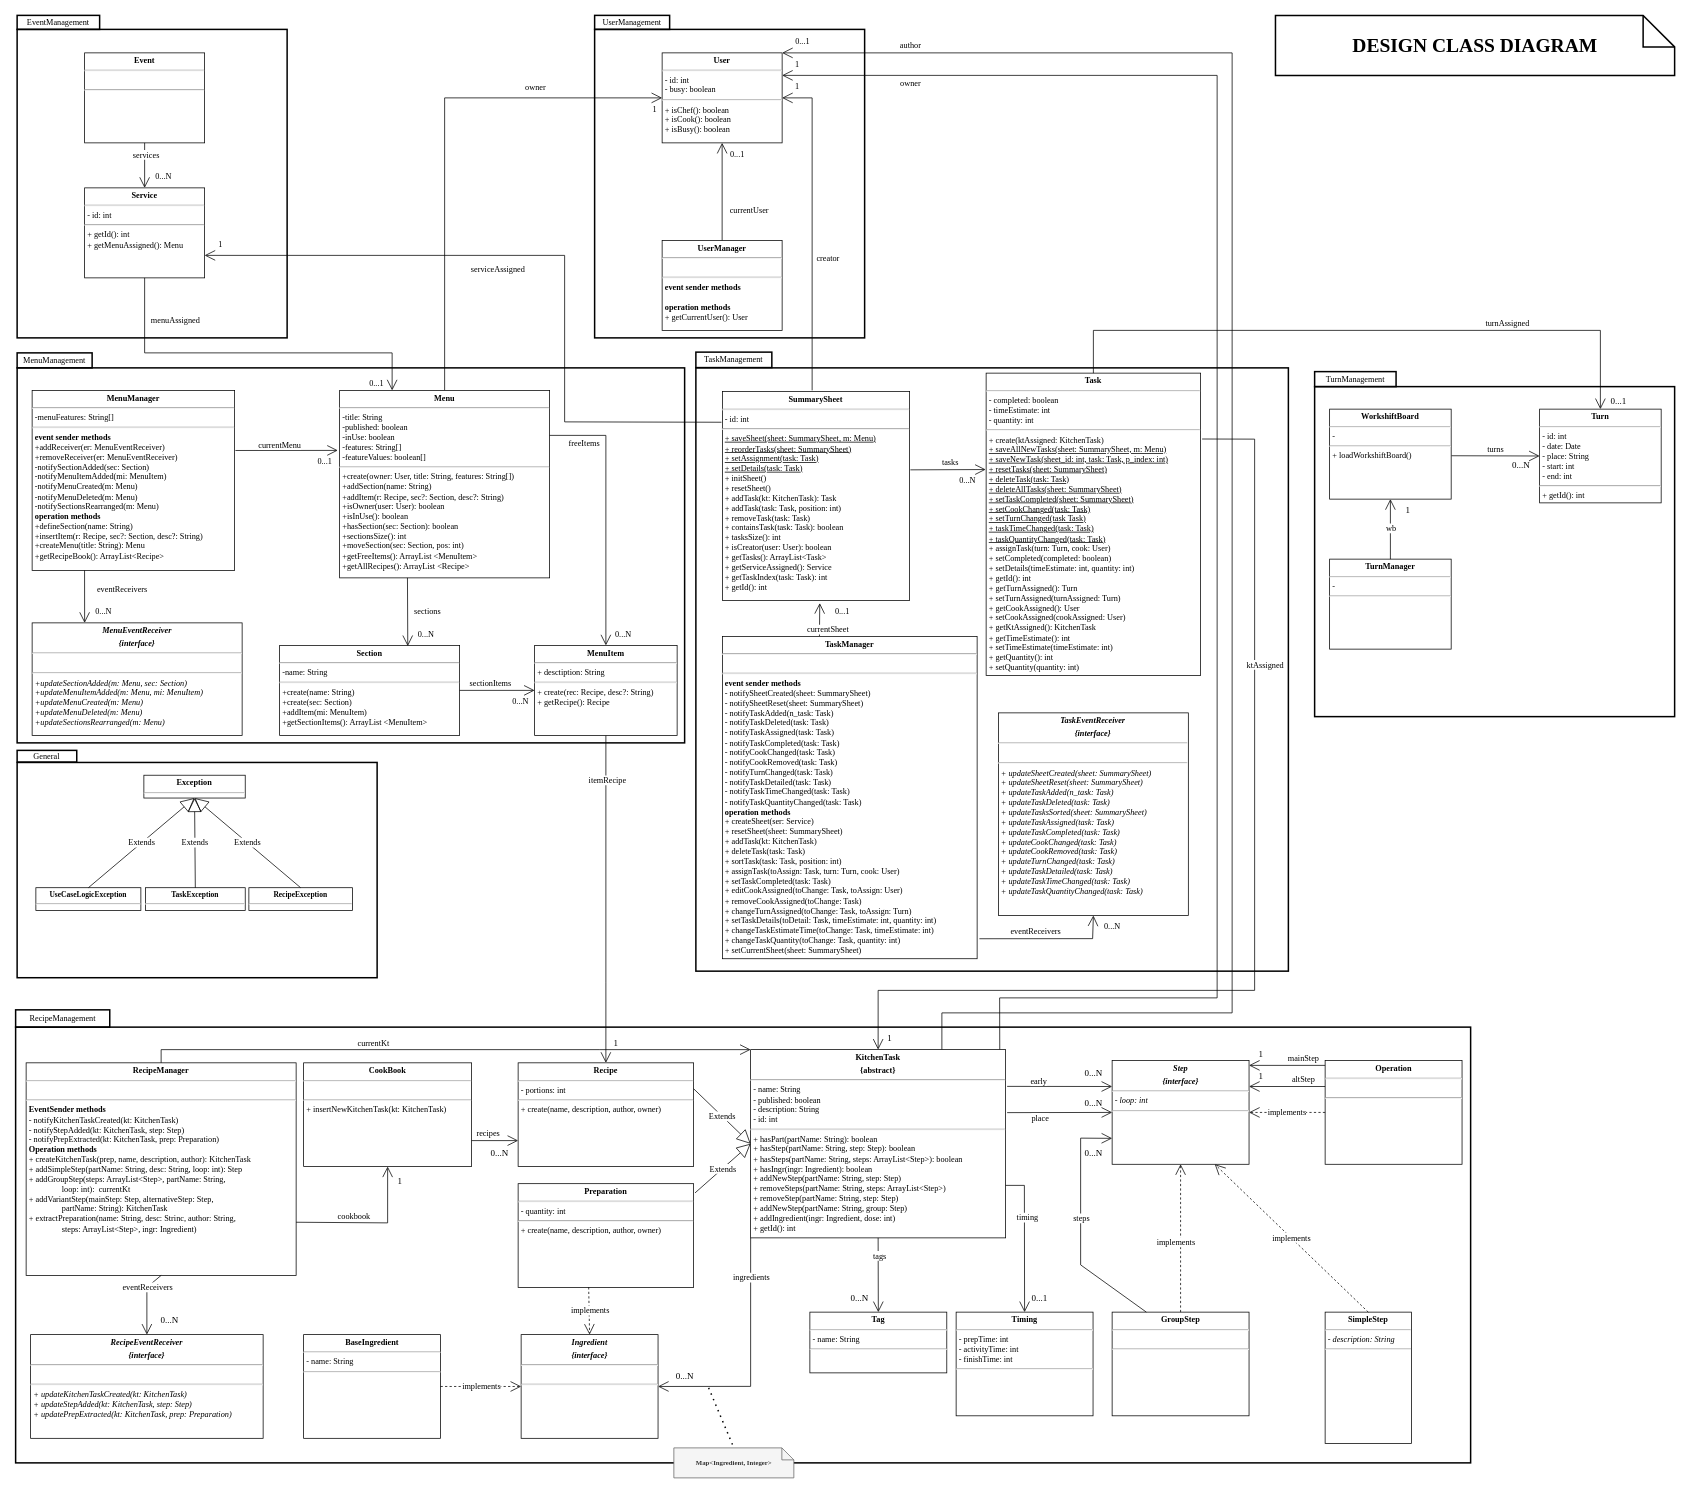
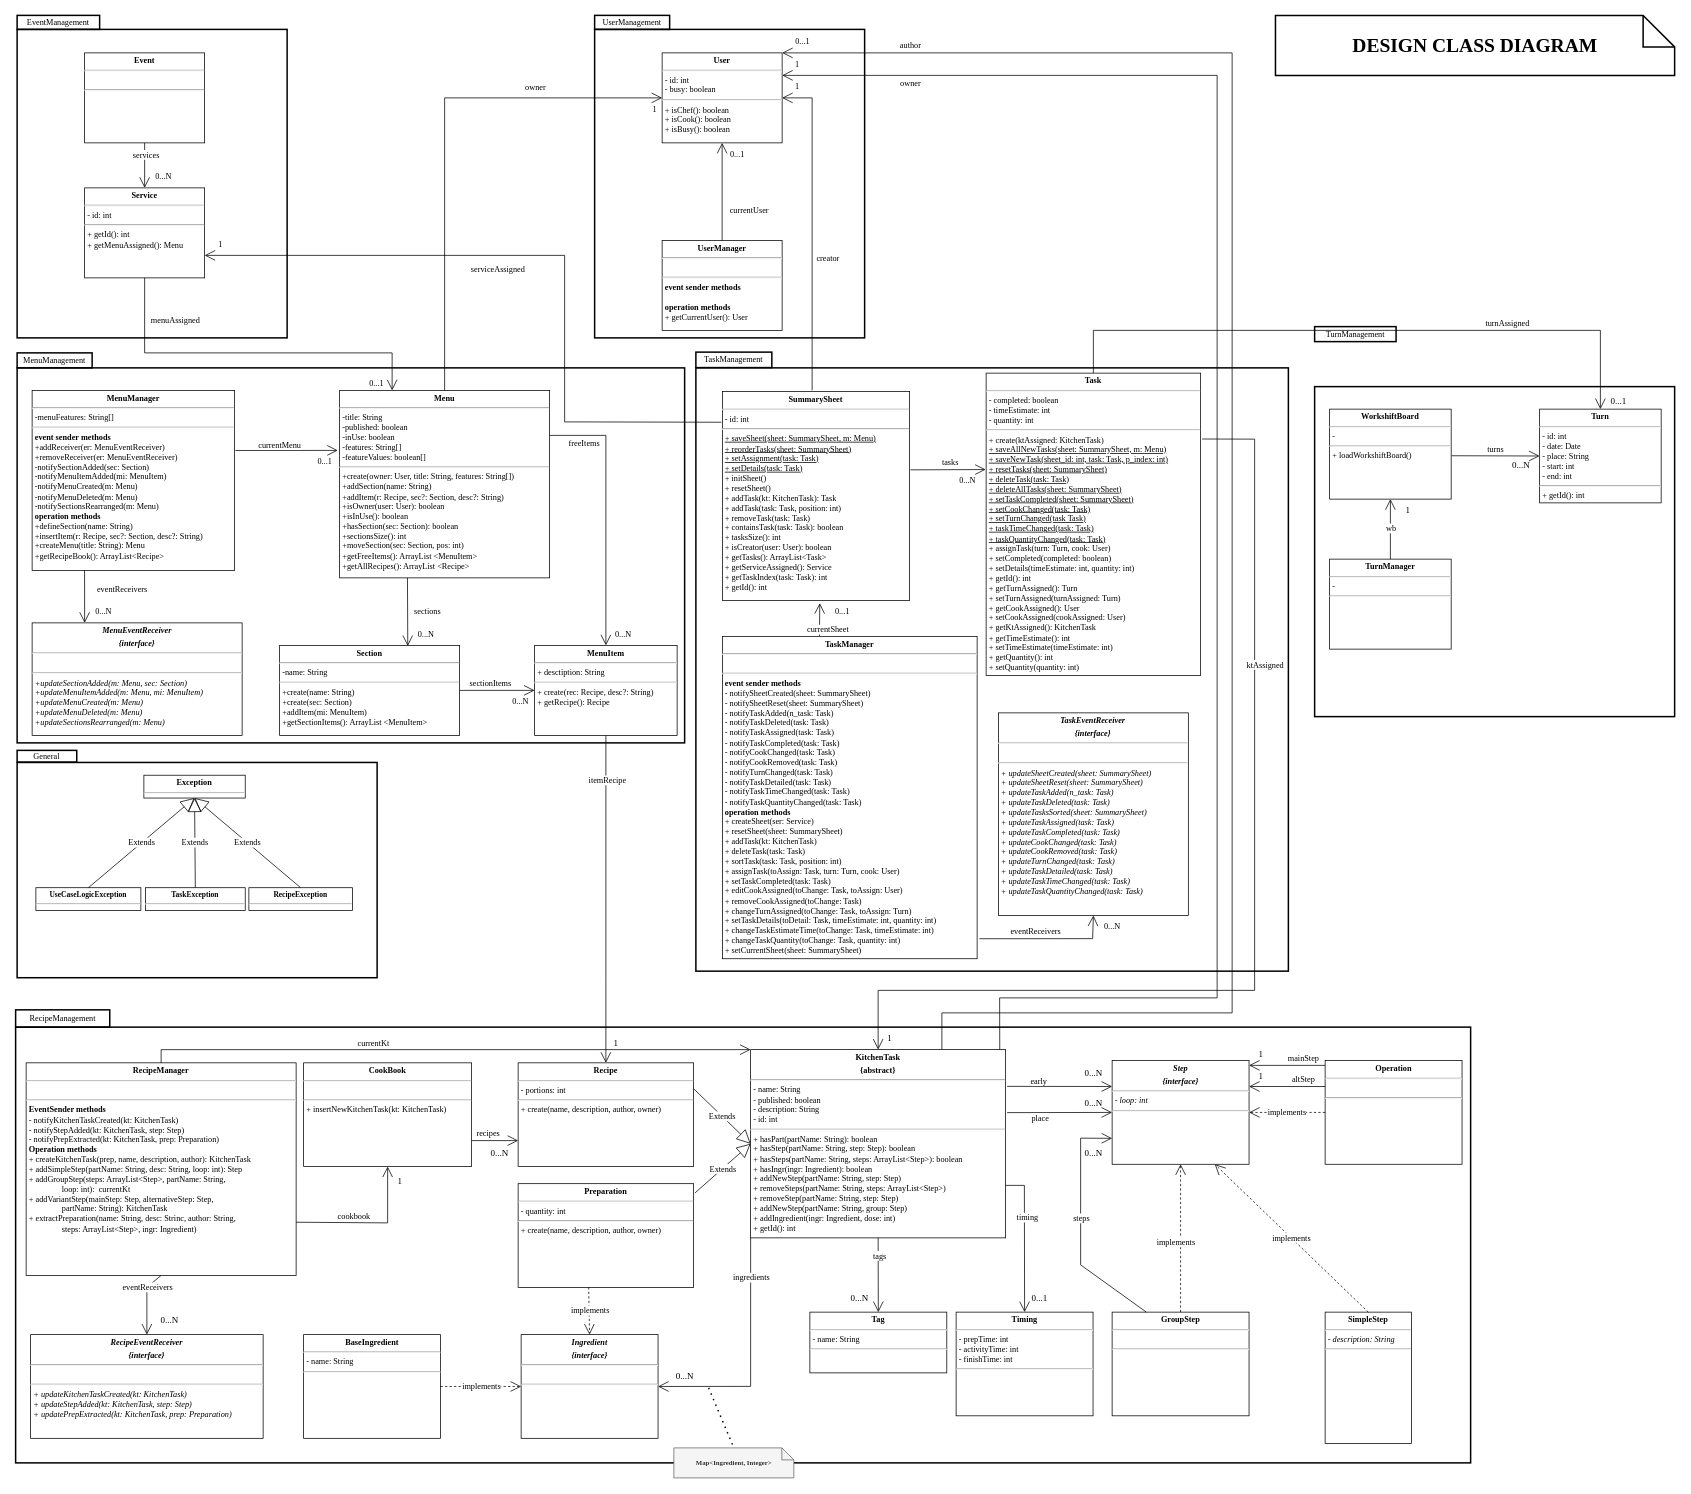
- <mxCell id="64" value="TurnManagement" style="whiteSpace=wrap;html=1;fillColor=none;fontFamily=SF UI Text;fontSize=11;strokeWidth=2;" parent="1" vertex="1"><mxGeometry x="1752" y="495" width="108.59" height="20" as="geometry" /></mxCell>
+ <mxCell id="64" value="TurnManagement" style="whiteSpace=wrap;html=1;fillColor=none;fontFamily=SF UI Text;fontSize=11;strokeWidth=2;" parent="1" vertex="1"><mxGeometry x="1752" y="435" width="108.59" height="20" as="geometry" /></mxCell>
